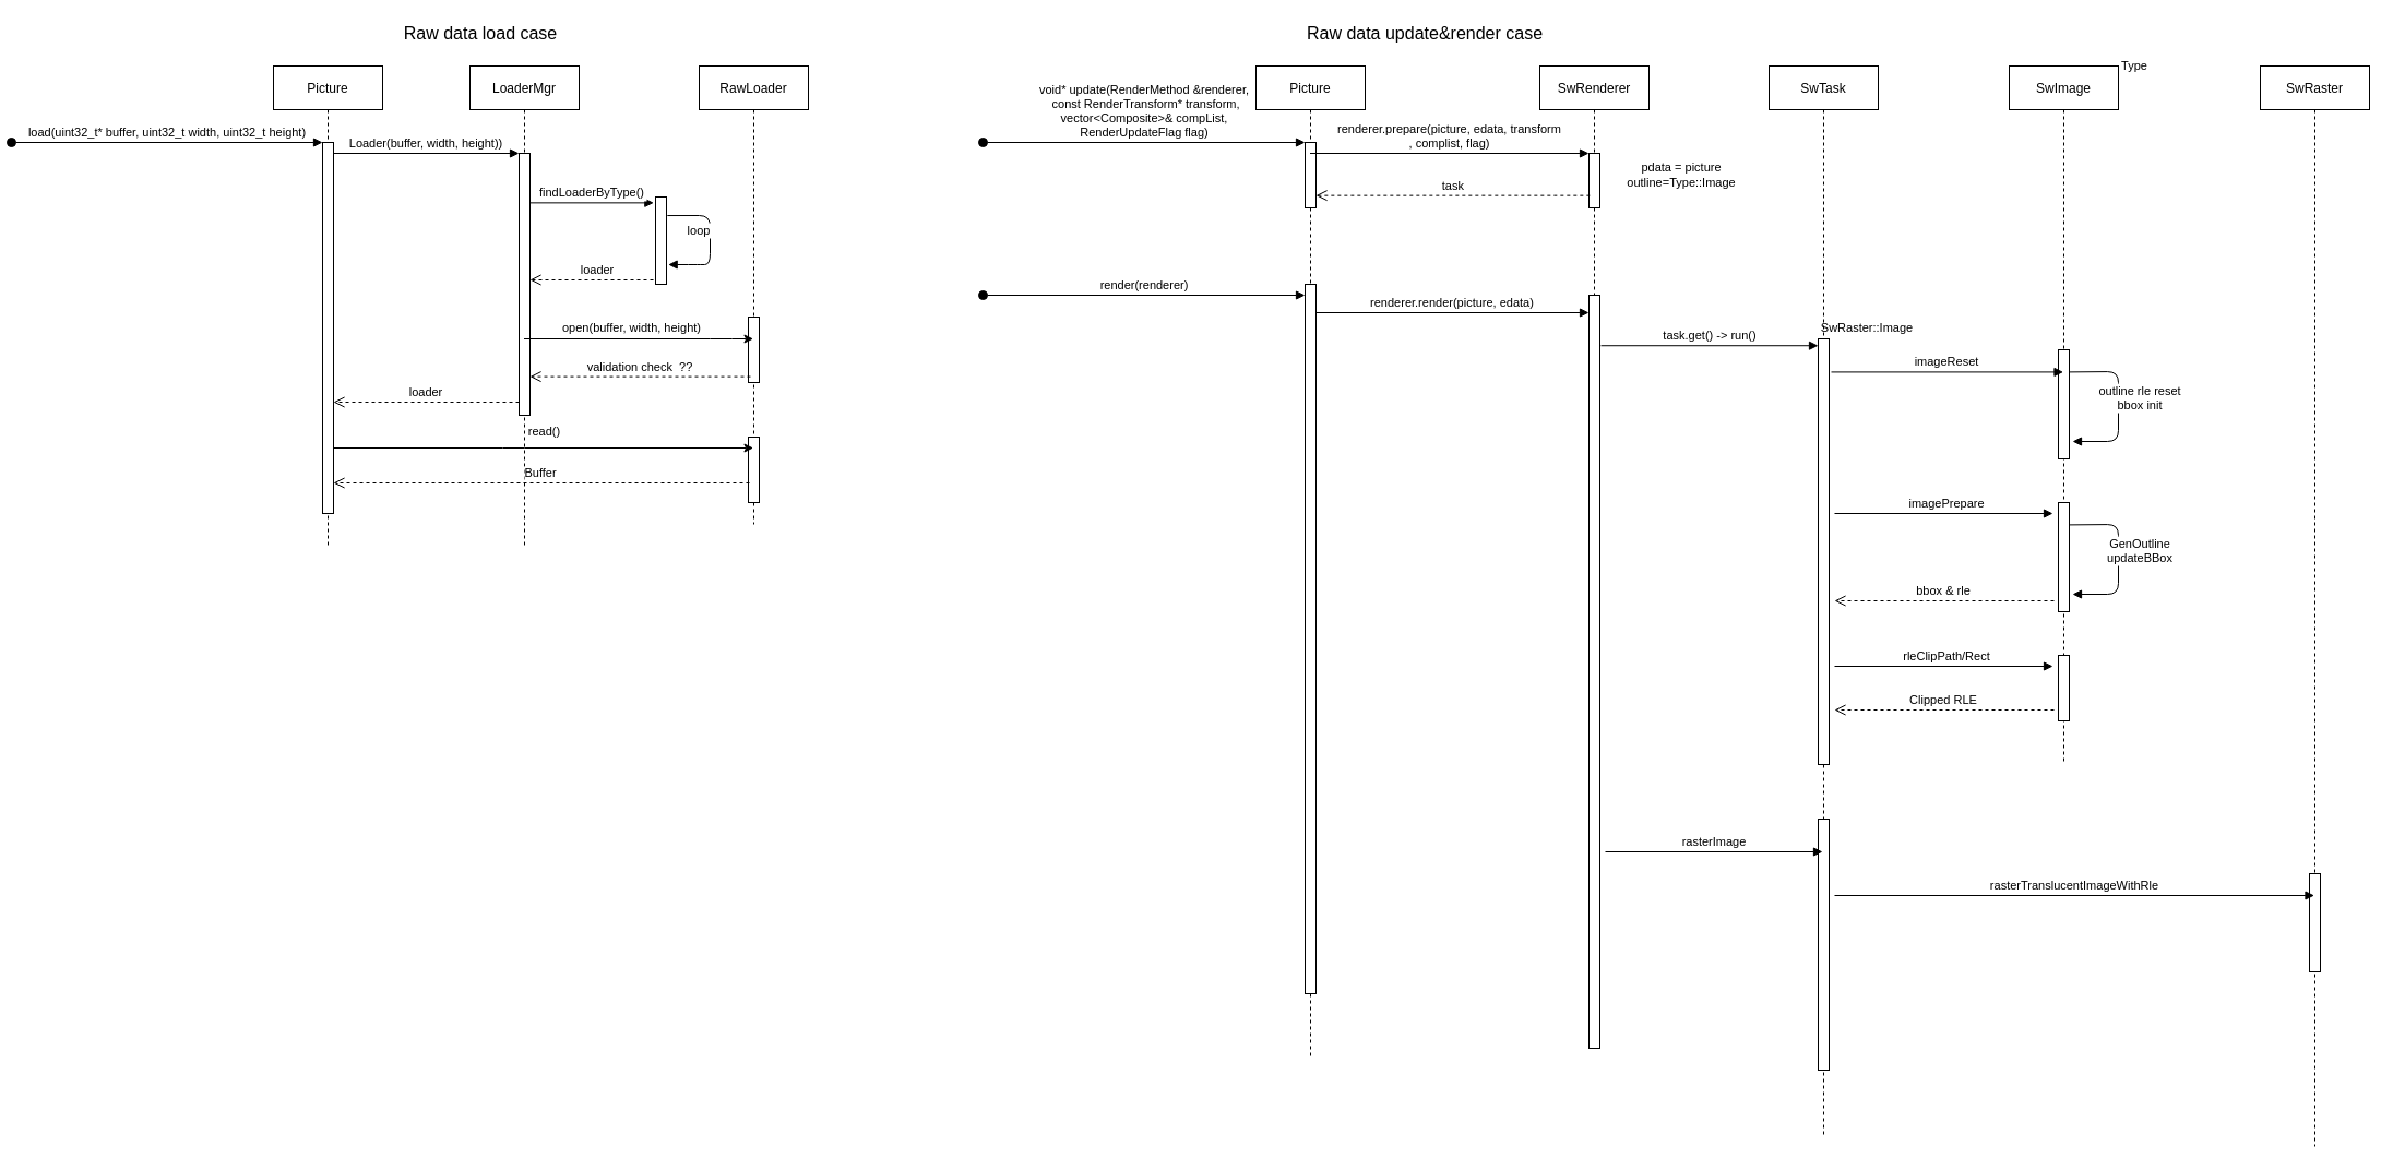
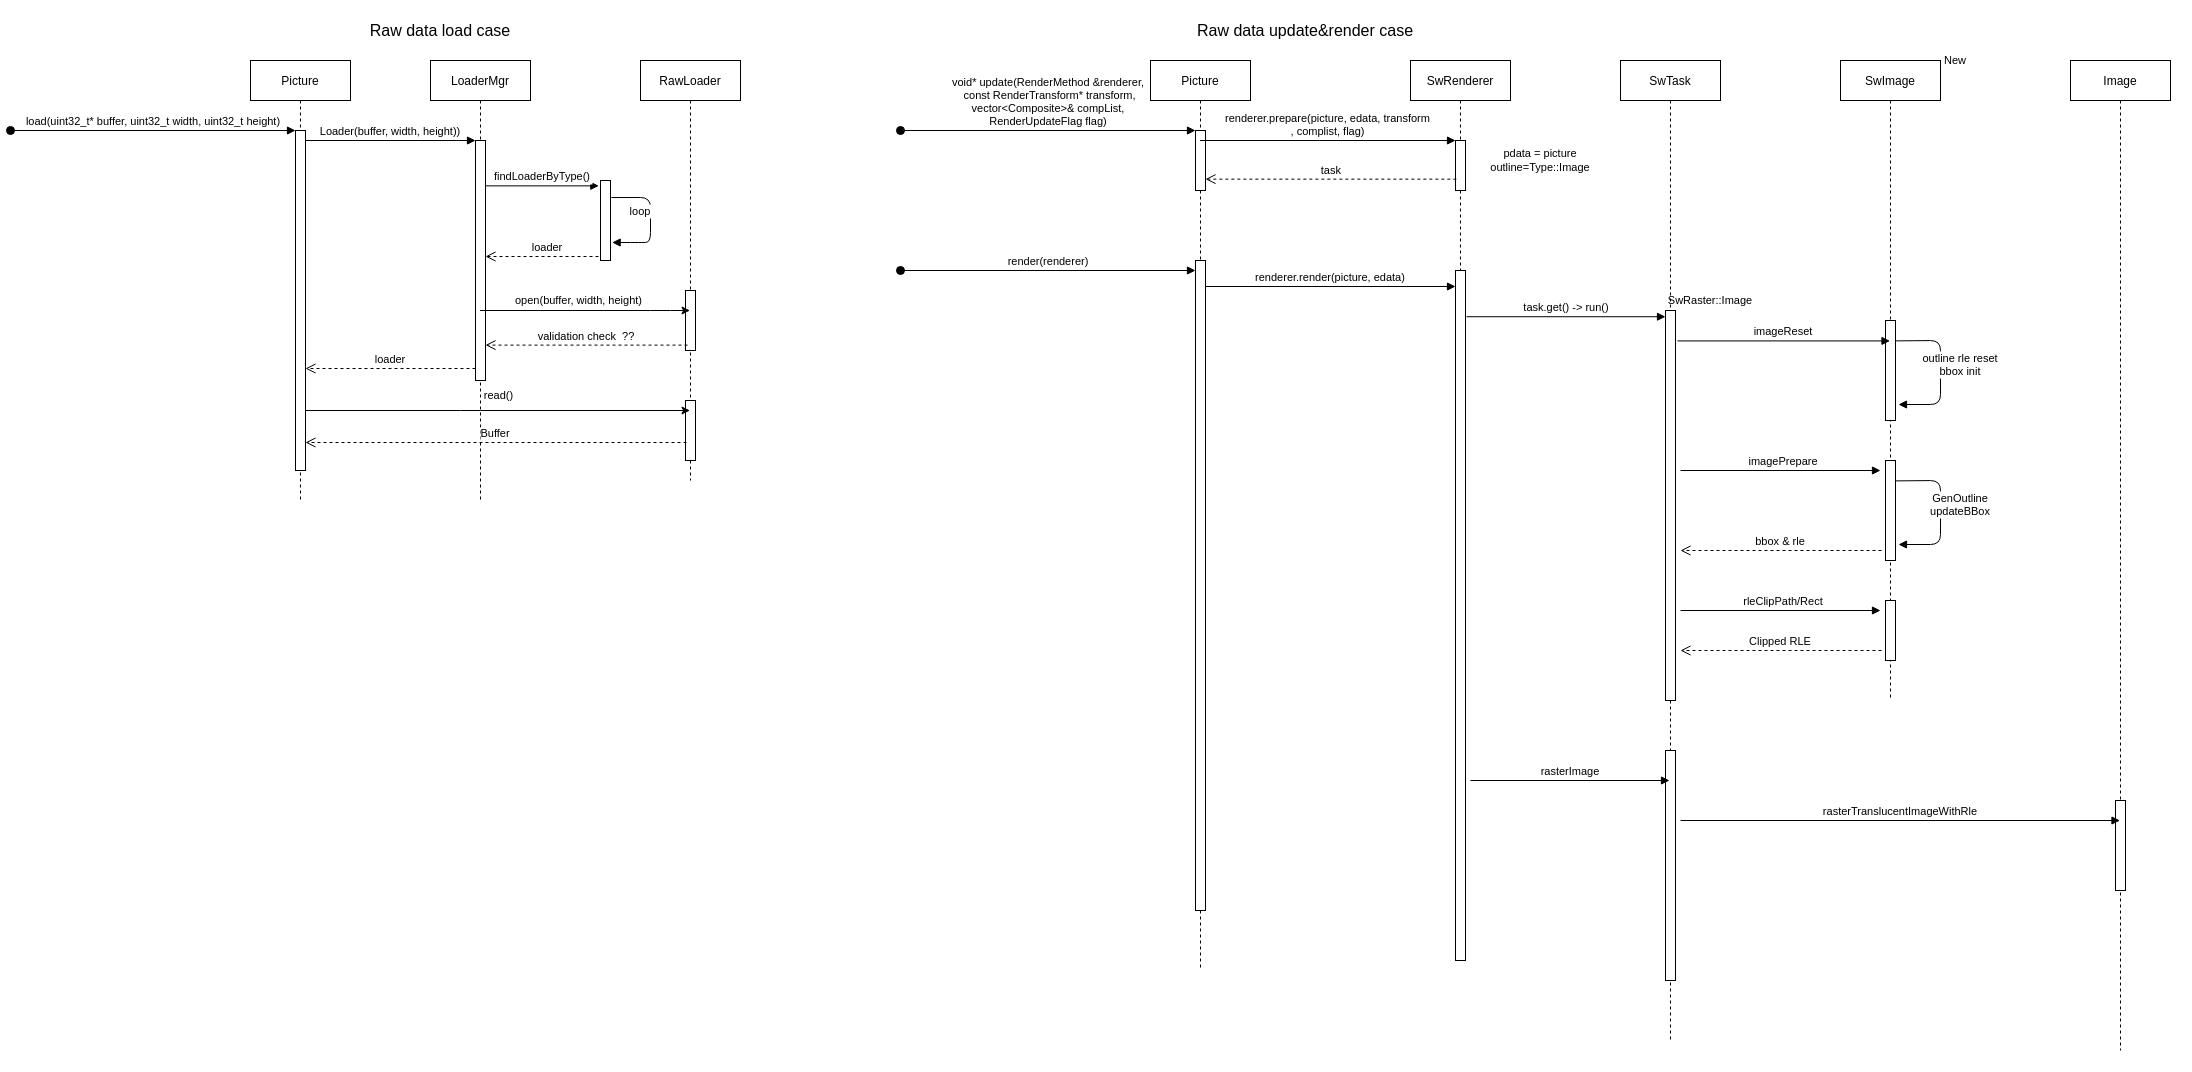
- <mxCell id="42" value="Type" style="text;html=1;strokeColor=none;fillColor=none;align=center;verticalAlign=middle;whiteSpace=wrap;rounded=0;fontSize=11;" vertex="1" parent="1"><mxGeometry x="1690" y="50" width="70" height="20" as="geometry" /></mxCell>
+ <mxCell id="42" value="New" style="text;html=1;strokeColor=none;fillColor=none;align=center;verticalAlign=middle;whiteSpace=wrap;rounded=0;fontSize=11;" vertex="1" parent="1"><mxGeometry x="1690" y="50" width="70" height="20" as="geometry" /></mxCell>
- <mxCell id="52" value="SwRaster" style="shape=umlLifeline;perimeter=lifelinePerimeter;container=1;collapsible=0;recursiveResize=0;rounded=0;shadow=0;strokeWidth=1;" vertex="1" parent="1"><mxGeometry y="60" width="100" height="990" as="geometry" x="1840" /></mxCell>
+ <mxCell id="52" value="Image" style="shape=umlLifeline;perimeter=lifelinePerimeter;container=1;collapsible=0;recursiveResize=0;rounded=0;shadow=0;strokeWidth=1;" vertex="1" parent="1"><mxGeometry y="60" width="100" height="990" as="geometry" x="1840" /></mxCell>
